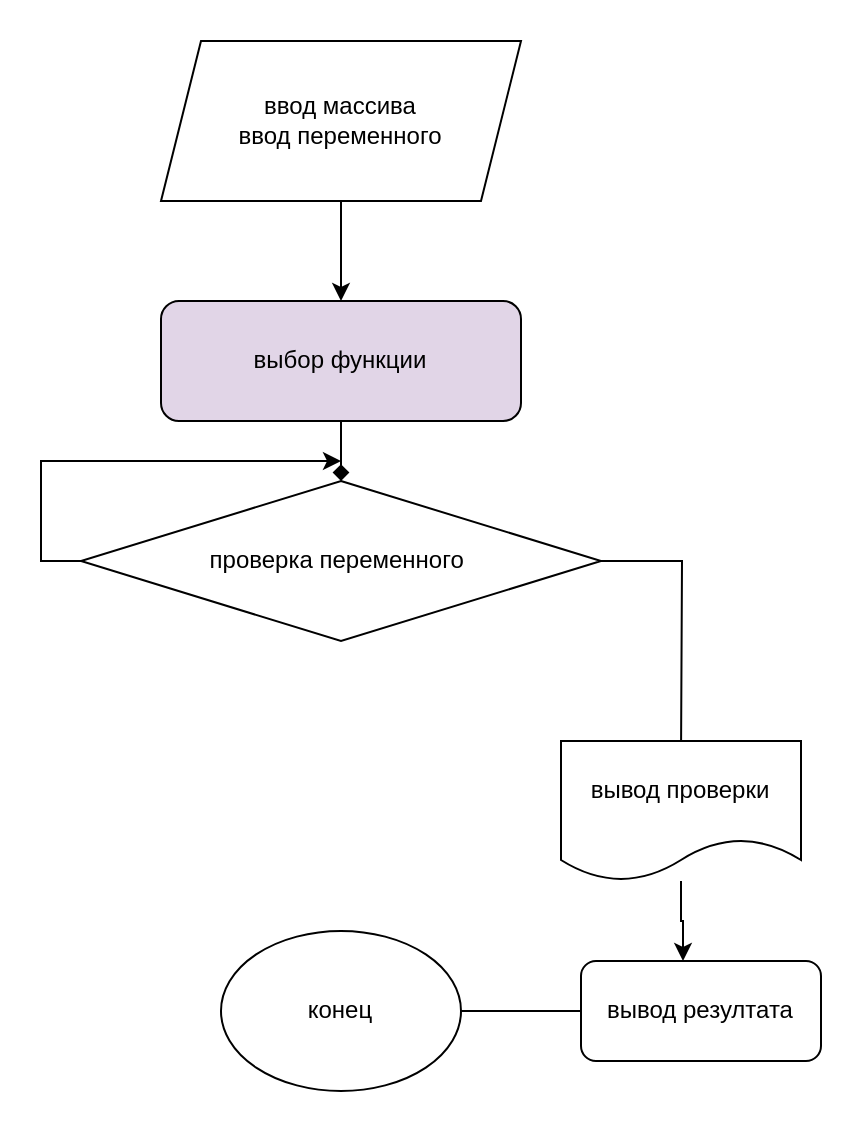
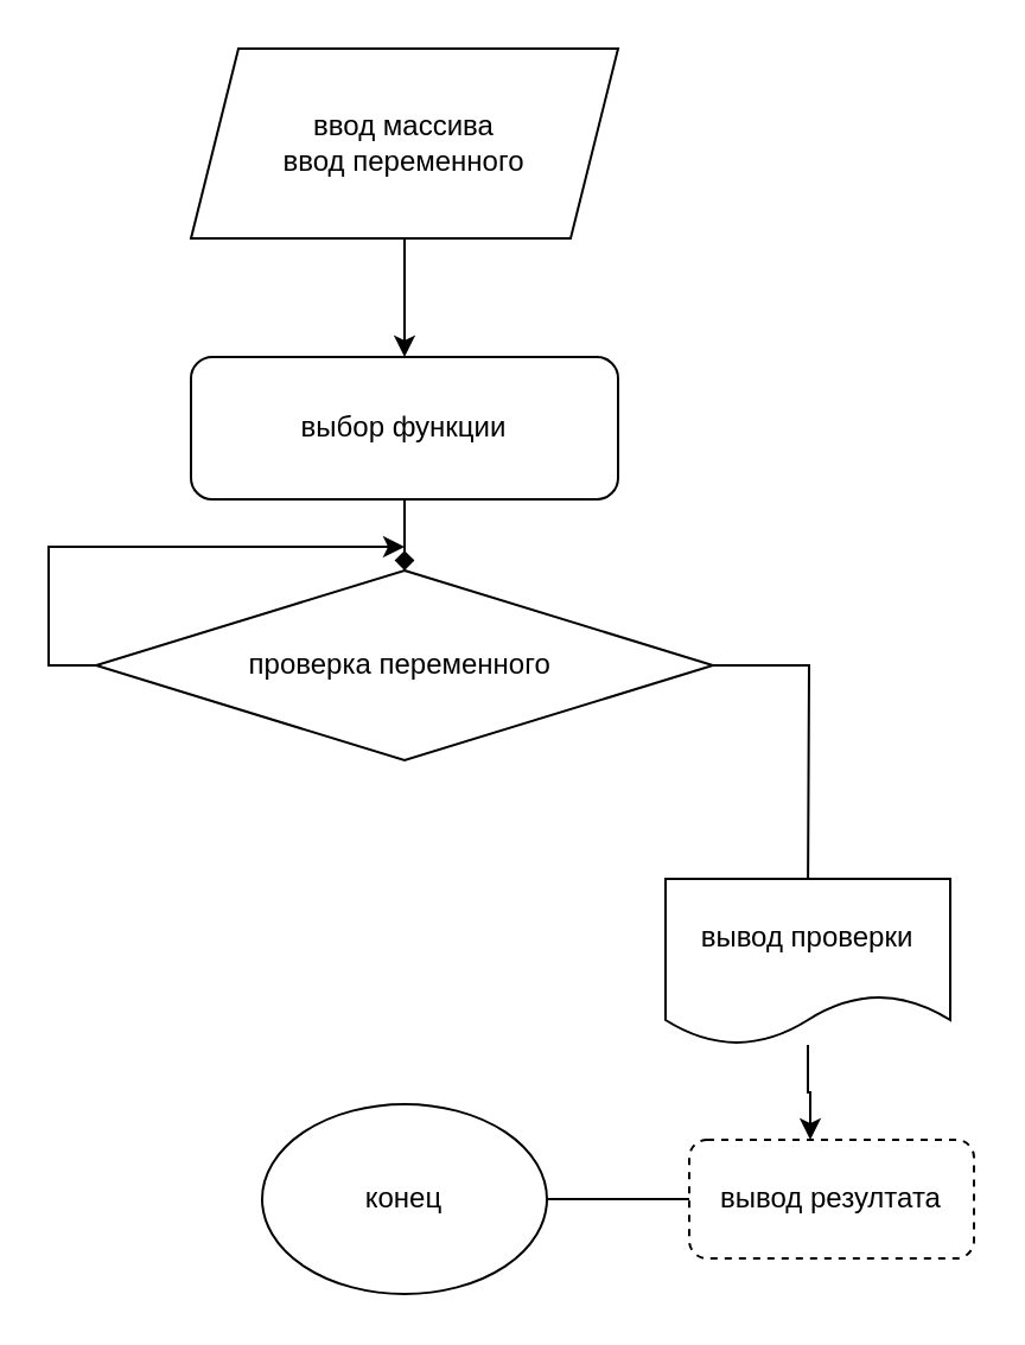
- <mxCell id="8" value="выбор функции" style="rounded=1;whiteSpace=wrap;html=1;fillColor=#e1d5e7;" vertex="1" parent="1"><mxGeometry x="80" y="150" width="180" height="60" as="geometry" /></mxCell>
+ <mxCell id="8" value="выбор функции" style="rounded=1;whiteSpace=wrap;html=1;" vertex="1" parent="1"><mxGeometry x="80" y="150" width="180" height="60" as="geometry" /></mxCell>
- <mxCell id="12" value="вывод резултата" style="rounded=1;whiteSpace=wrap;html=1;" vertex="1" parent="1"><mxGeometry x="290" y="480" width="120" height="50" as="geometry" /></mxCell>
+ <mxCell id="12" value="вывод резултата" style="rounded=1;whiteSpace=wrap;html=1;dashed=1;" vertex="1" parent="1"><mxGeometry x="290" y="480" width="120" height="50" as="geometry" /></mxCell>
